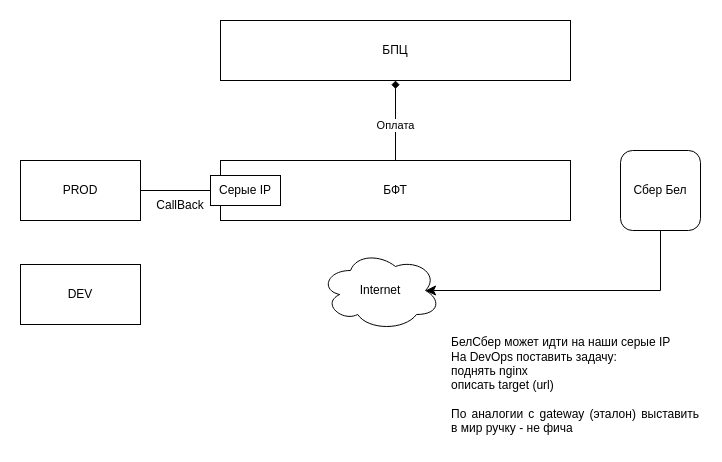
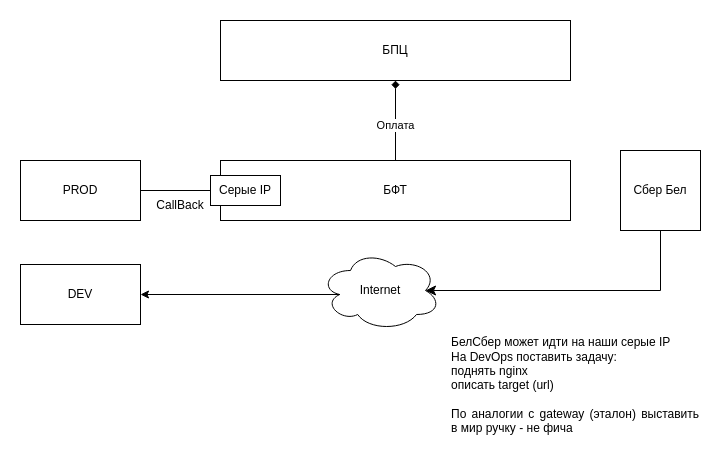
- <mxCell id="10" value="Сбер Бел" style="whiteSpace=wrap;html=1;aspect=fixed;rounded=1;" vertex="1" parent="1"><mxGeometry x="620" y="150" width="80" height="80" as="geometry" /></mxCell>
+ <mxCell id="10" value="Сбер Бел" style="whiteSpace=wrap;html=1;aspect=fixed;" vertex="1" parent="1"><mxGeometry x="620" y="150" width="80" height="80" as="geometry" /></mxCell>
+ <mxCell id="14" value="" style="endArrow=classic;html=1;rounded=0;entryX=1;entryY=0.5;entryDx=0;entryDy=0;exitX=0.16;exitY=0.55;exitDx=0;exitDy=0;exitPerimeter=0;" edge="1" parent="1" source="9" target="13"><mxGeometry width="50" height="50" relative="1" as="geometry"><mxPoint x="320" y="270" as="sourcePoint" /><mxPoint x="370" y="220" as="targetPoint" /></mxGeometry></mxCell>
